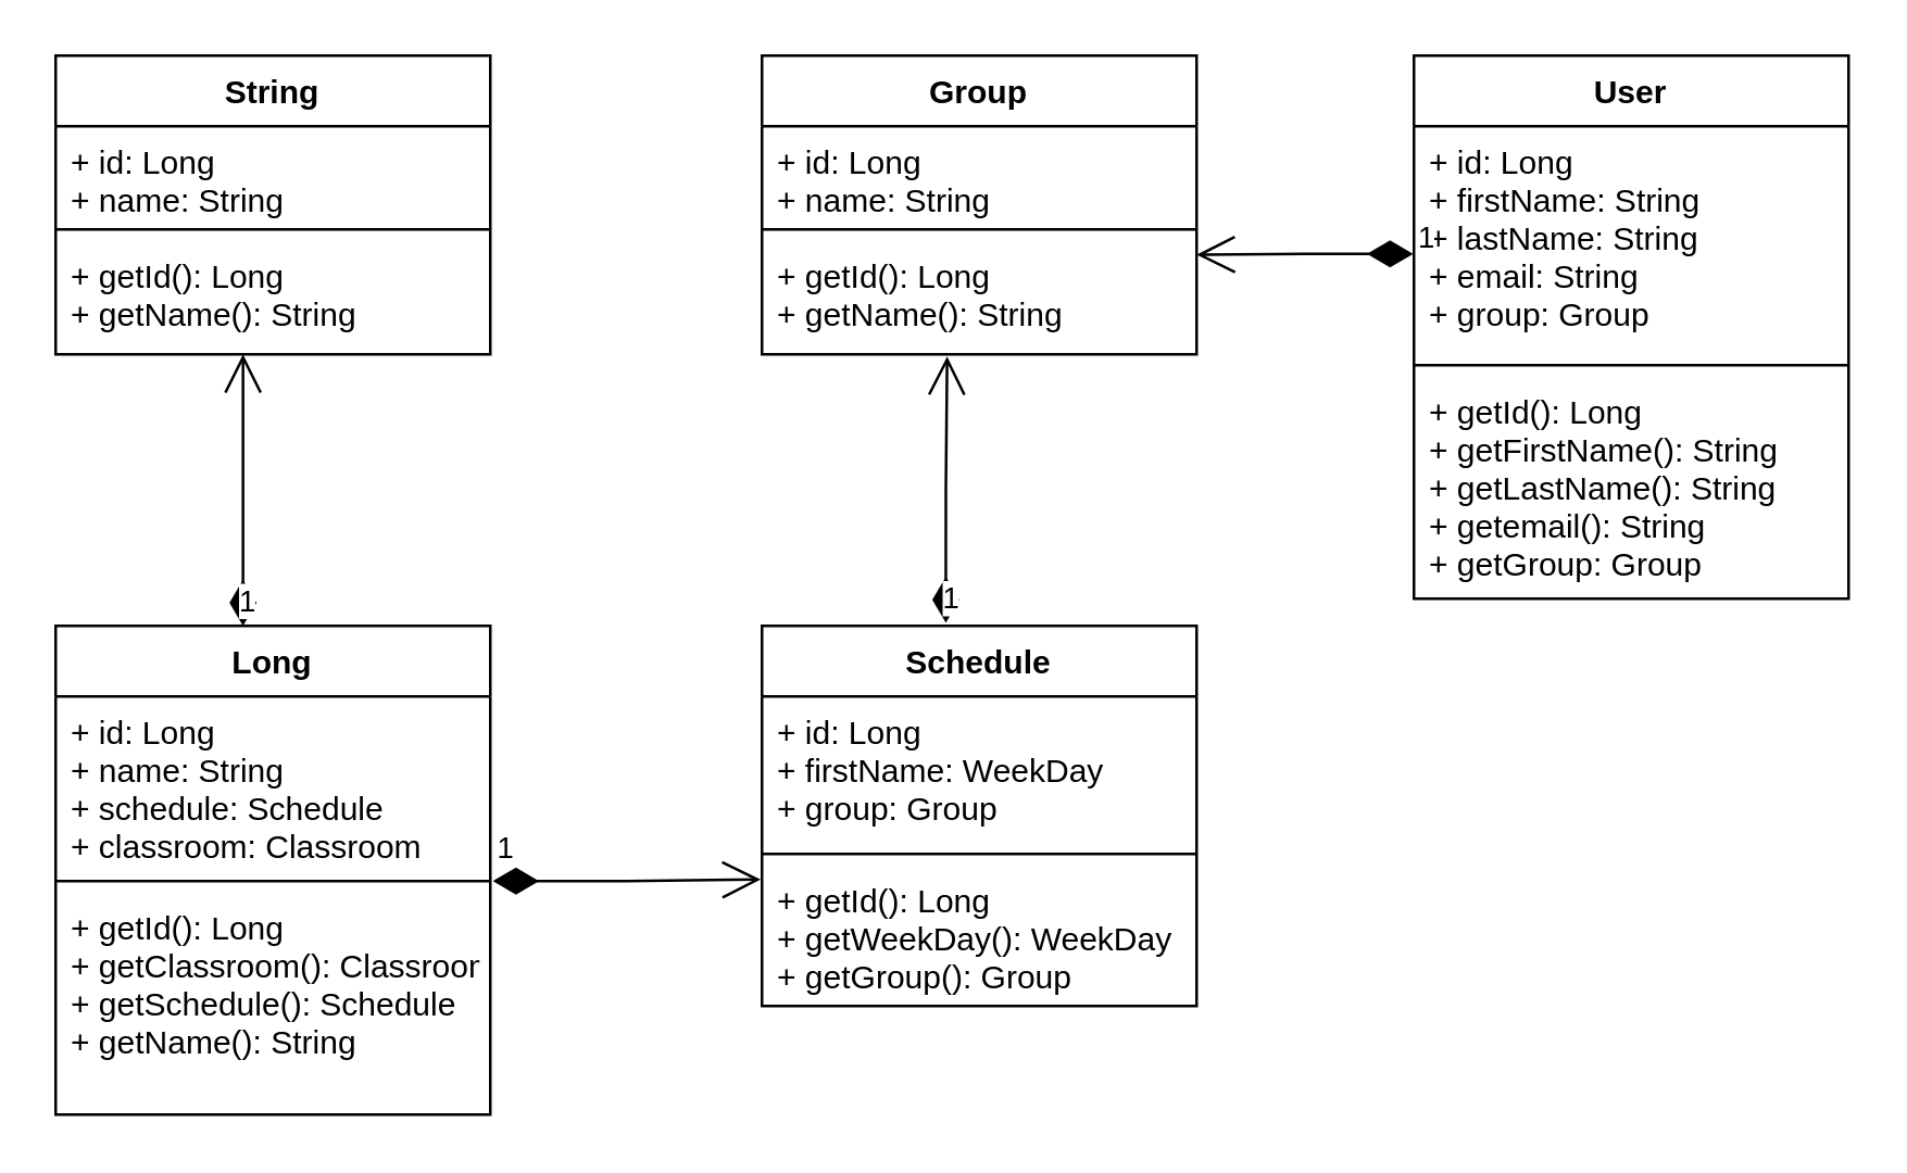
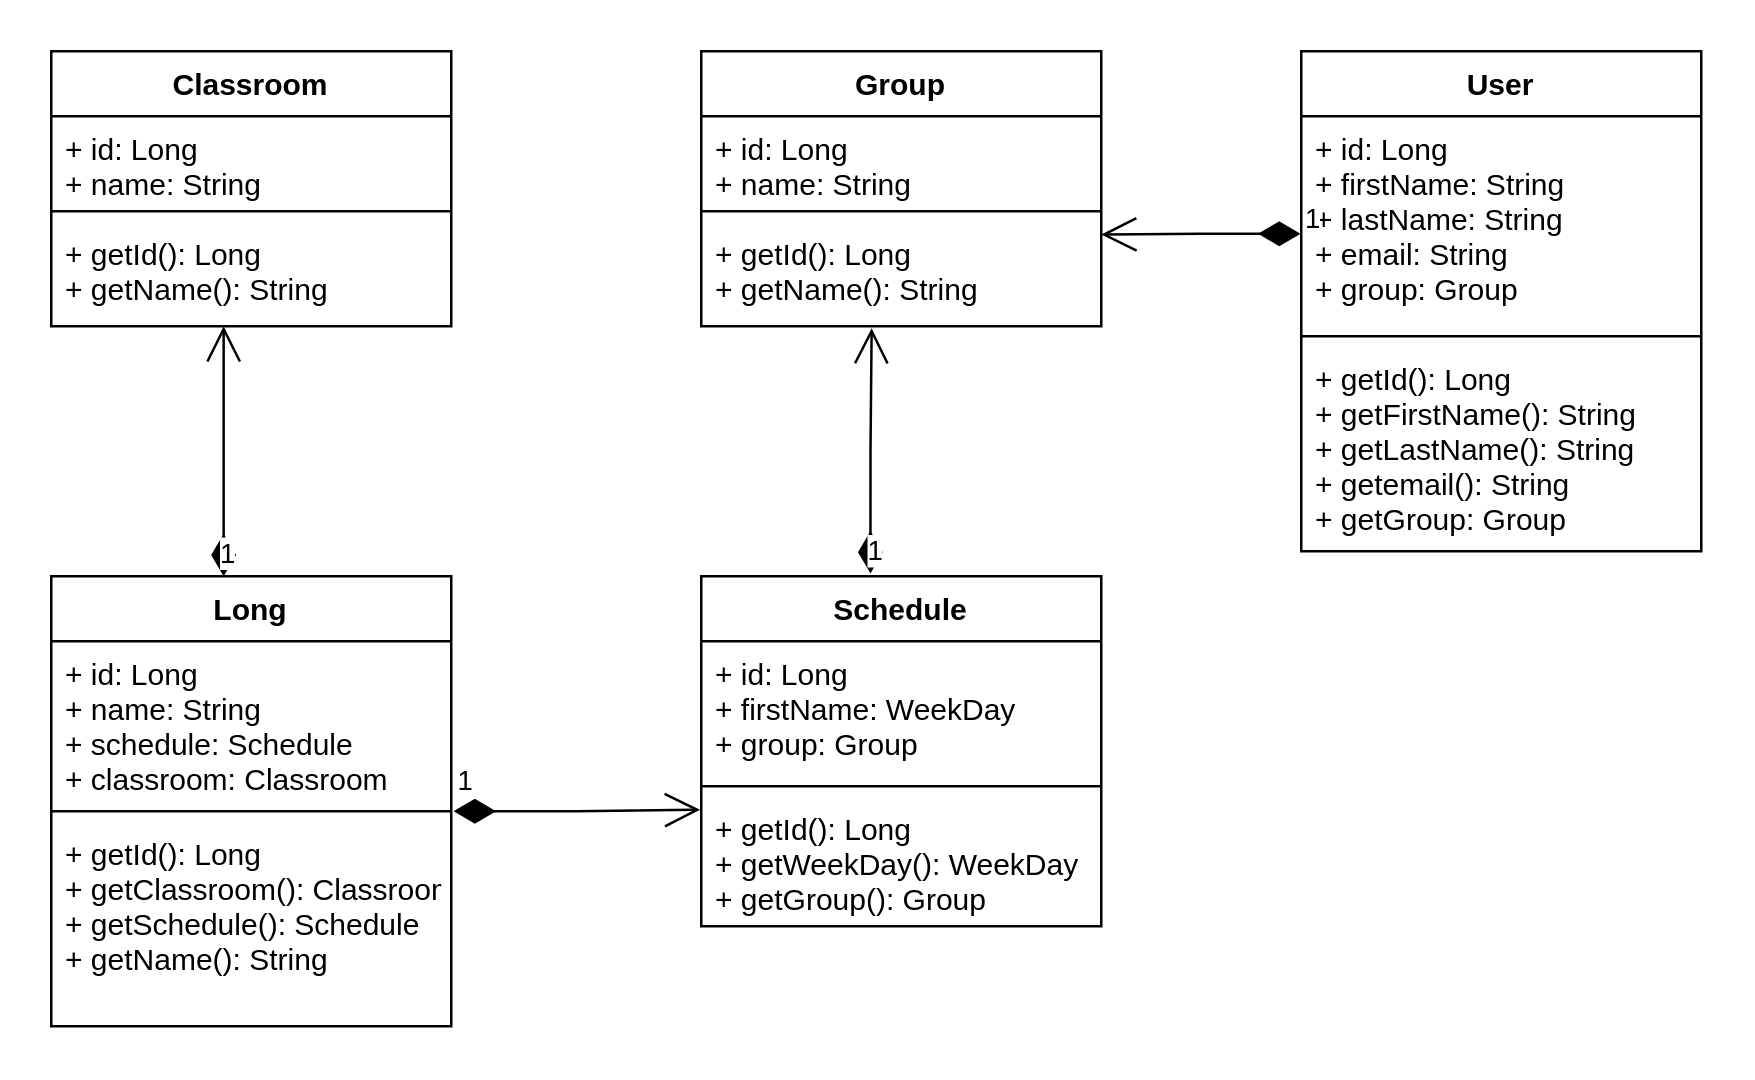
- <mxCell id="2" value="String" style="swimlane;fontStyle=1;align=center;verticalAlign=top;childLayout=stackLayout;horizontal=1;startSize=26;horizontalStack=0;resizeParent=1;resizeParentMax=0;resizeLast=0;collapsible=1;marginBottom=0;" vertex="1" parent="1"><mxGeometry x="20" y="20" width="160" height="110" as="geometry"><mxRectangle x="40" y="30" width="100" height="30" as="alternateBounds" /></mxGeometry></mxCell>
+ <mxCell id="2" value="Classroom" style="swimlane;fontStyle=1;align=center;verticalAlign=top;childLayout=stackLayout;horizontal=1;startSize=26;horizontalStack=0;resizeParent=1;resizeParentMax=0;resizeLast=0;collapsible=1;marginBottom=0;" vertex="1" parent="1"><mxGeometry x="20" y="20" width="160" height="110" as="geometry"><mxRectangle x="40" y="30" width="100" height="30" as="alternateBounds" /></mxGeometry></mxCell>
